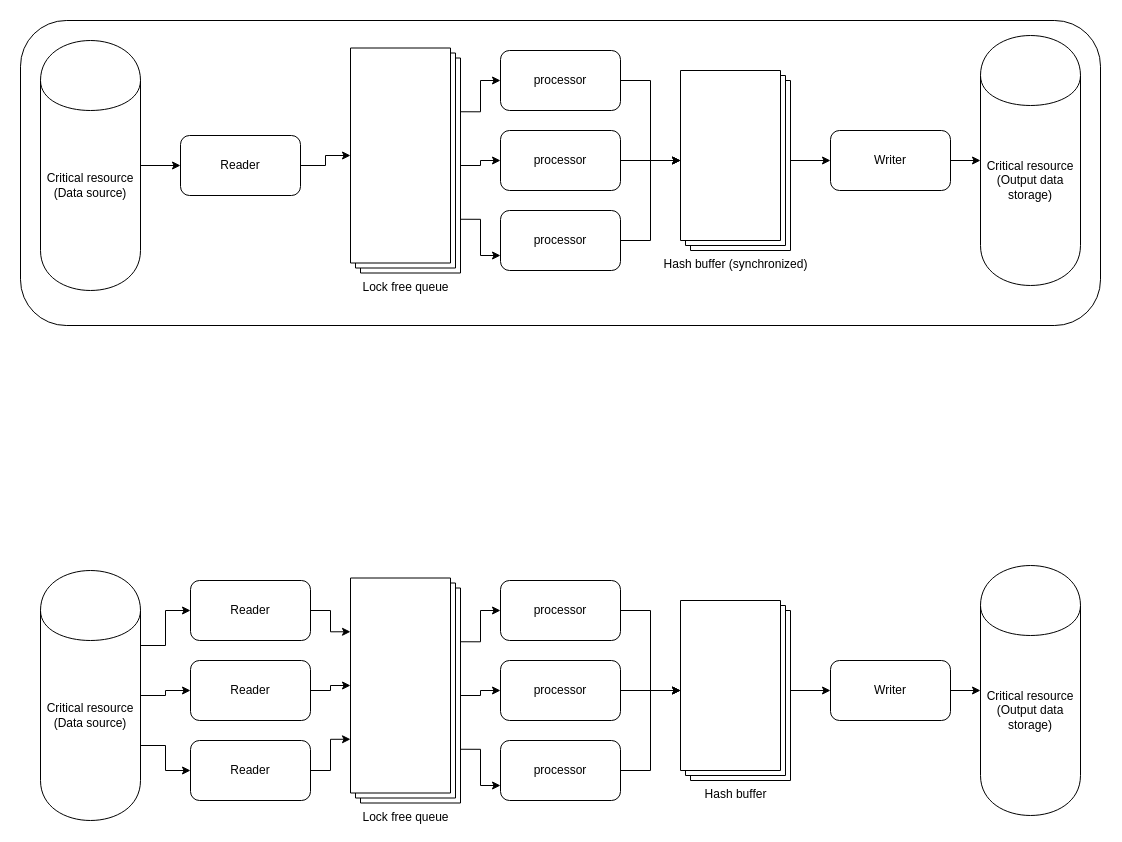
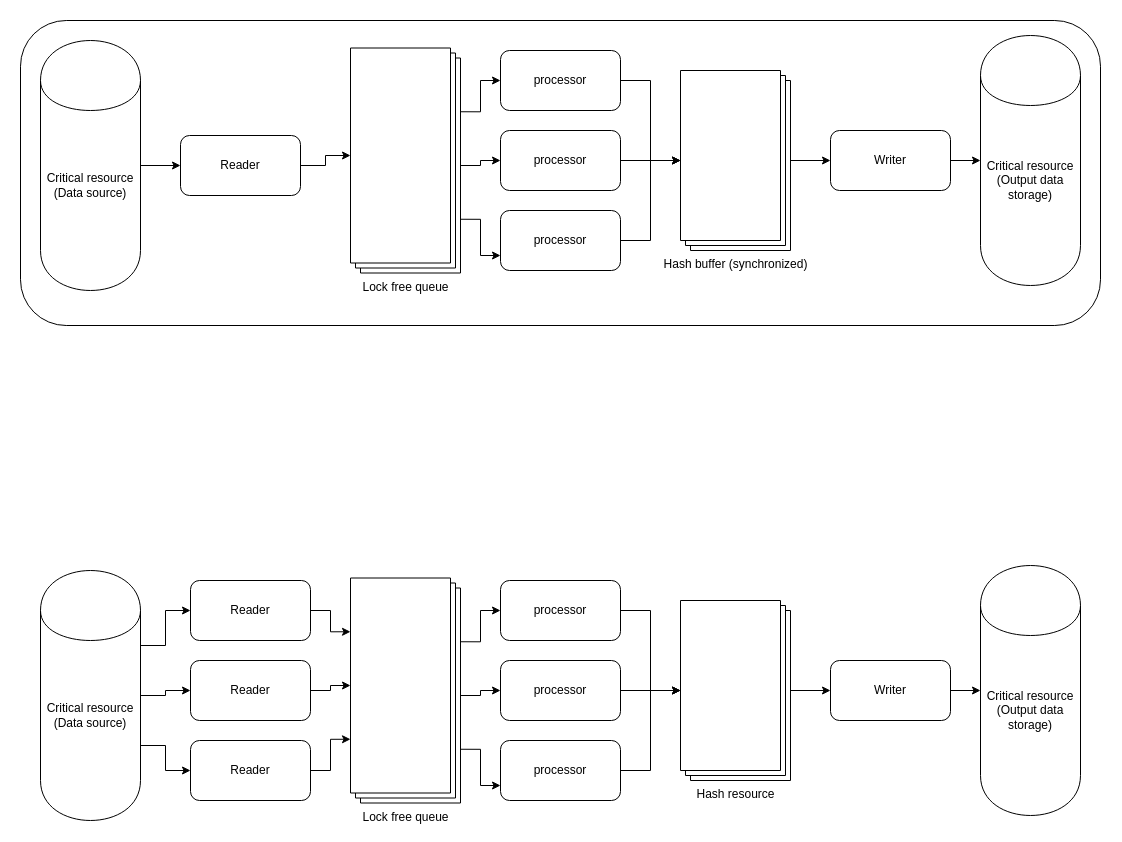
- <mxCell id="36" value="Hash buffer" style="verticalLabelPosition=bottom;verticalAlign=top;html=1;shape=mxgraph.basic.layered_rect;dx=10;outlineConnect=0;" vertex="1" parent="1"><mxGeometry x="680" y="600" width="110" height="180" as="geometry" /></mxCell>
+ <mxCell id="36" value="Hash resource" style="verticalLabelPosition=bottom;verticalAlign=top;html=1;shape=mxgraph.basic.layered_rect;dx=10;outlineConnect=0;" vertex="1" parent="1"><mxGeometry x="680" y="600" width="110" height="180" as="geometry" /></mxCell>
